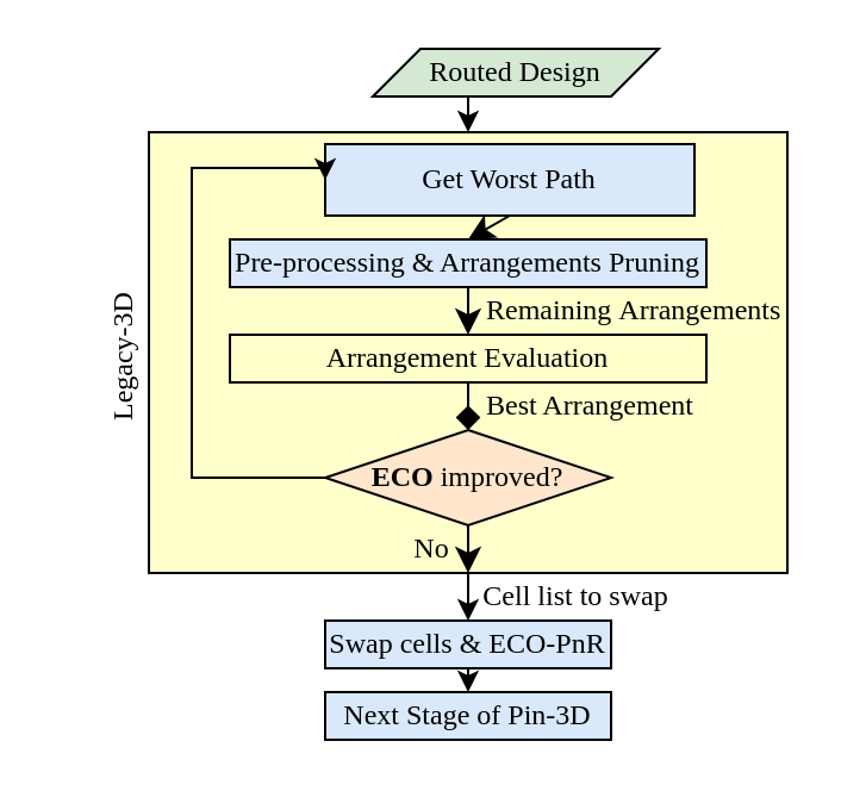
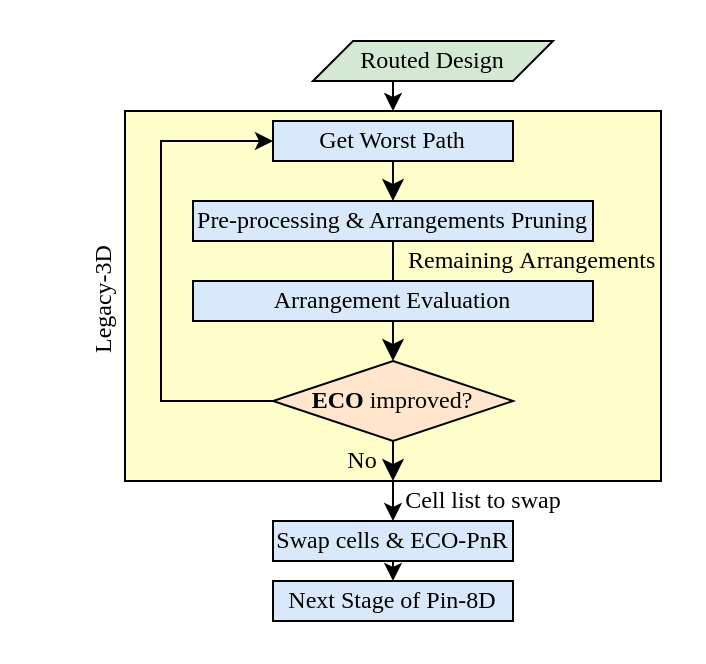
- <mxCell id="7" value="Get Worst Path" style="rounded=0;whiteSpace=wrap;html=1;fontFamily=Times New Roman;fillColor=#dae8fc;strokeColor=#000000;" parent="1" vertex="1"><mxGeometry x="136" y="60" width="155" height="30" as="geometry" /></mxCell>
+ <mxCell id="7" value="Get Worst Path" style="rounded=0;whiteSpace=wrap;html=1;fontFamily=Times New Roman;fillColor=#dae8fc;strokeColor=#000000;" parent="1" vertex="1"><mxGeometry x="136" y="60" width="120" height="20" as="geometry" /></mxCell>
- <mxCell id="8" style="edgeStyle=none;curved=1;rounded=0;orthogonalLoop=1;jettySize=auto;html=1;exitX=0.5;exitY=1;exitDx=0;exitDy=0;entryX=0.5;entryY=0;entryDx=0;entryDy=0;fontSize=12;startSize=8;endSize=8;strokeColor=#000000;fontColor=#000000;fillColor=#ffe6cc;" parent="1" source="9" target="10" edge="1"><mxGeometry relative="1" as="geometry" /></mxCell>
+ <mxCell id="8" style="edgeStyle=none;curved=1;rounded=0;orthogonalLoop=1;jettySize=auto;html=1;exitX=0.5;exitY=1;exitDx=0;exitDy=0;entryX=0.5;entryY=0;entryDx=0;entryDy=0;fontSize=12;startSize=8;endSize=8;strokeColor=#000000;fontColor=#000000;fillColor=#ffe6cc;endArrow=none;" parent="1" source="9" target="10" edge="1"><mxGeometry relative="1" as="geometry" /></mxCell>
- <mxCell id="10" value="Arrangement Evaluation" style="rounded=0;whiteSpace=wrap;html=1;fontFamily=Times New Roman;fillColor=#ffffcc;strokeColor=#000000;" parent="1" vertex="1"><mxGeometry x="96" y="140" width="200" height="20" as="geometry" /></mxCell>
+ <mxCell id="10" value="Arrangement Evaluation" style="rounded=0;whiteSpace=wrap;html=1;fontFamily=Times New Roman;fillColor=#dae8fc;strokeColor=#000000;" parent="1" vertex="1"><mxGeometry x="96" y="140" width="200" height="20" as="geometry" /></mxCell>
- <mxCell id="16" style="edgeStyle=none;curved=1;rounded=0;orthogonalLoop=1;jettySize=auto;html=1;exitX=0.5;exitY=1;exitDx=0;exitDy=0;entryX=0.5;entryY=0;entryDx=0;entryDy=0;fontSize=12;startSize=8;endSize=8;strokeColor=#000000;fontColor=#000000;fillColor=#ffe6cc;endArrow=diamond;" parent="1" source="10" target="13" edge="1"><mxGeometry relative="1" as="geometry"><mxPoint x="144" as="sourcePoint" y="220" /><mxPoint x="154" y="199" as="targetPoint" /></mxGeometry></mxCell>
+ <mxCell id="16" style="edgeStyle=none;curved=1;rounded=0;orthogonalLoop=1;jettySize=auto;html=1;exitX=0.5;exitY=1;exitDx=0;exitDy=0;entryX=0.5;entryY=0;entryDx=0;entryDy=0;fontSize=12;startSize=8;endSize=8;strokeColor=#000000;fontColor=#000000;fillColor=#ffe6cc;" parent="1" source="10" target="13" edge="1"><mxGeometry relative="1" as="geometry"><mxPoint x="144" as="sourcePoint" y="220" /><mxPoint x="154" y="199" as="targetPoint" /></mxGeometry></mxCell>
- <mxCell id="19" value="&lt;font face=&quot;Times New Roman&quot;&gt;Best Arrangement&lt;/font&gt;" style="text;html=1;align=left;verticalAlign=middle;whiteSpace=wrap;rounded=0;" parent="1" vertex="1"><mxGeometry x="202" y="160" width="94" height="20" as="geometry" /></mxCell>
- <mxCell id="23" value="Next Stage of Pin-3D" style="rounded=0;whiteSpace=wrap;html=1;fontFamily=Times New Roman;fillColor=#dae8fc;strokeColor=#000000;" parent="1" vertex="1"><mxGeometry x="136" y="290" width="120" height="20" as="geometry" /></mxCell>
+ <mxCell id="23" value="Next Stage of Pin-8D" style="rounded=0;whiteSpace=wrap;html=1;fontFamily=Times New Roman;fillColor=#dae8fc;strokeColor=#000000;" parent="1" vertex="1"><mxGeometry x="136" y="290" width="120" height="20" as="geometry" /></mxCell>
